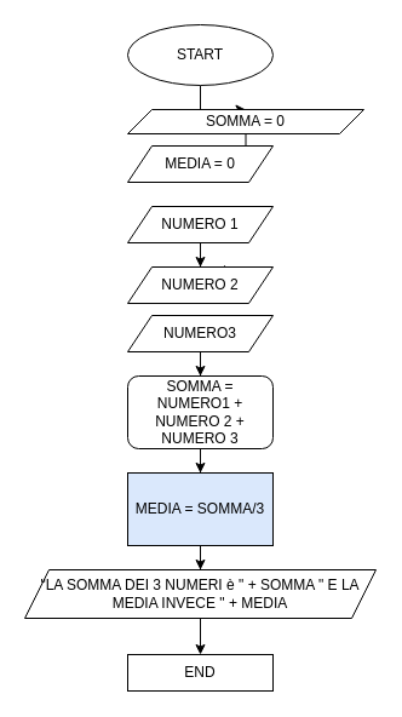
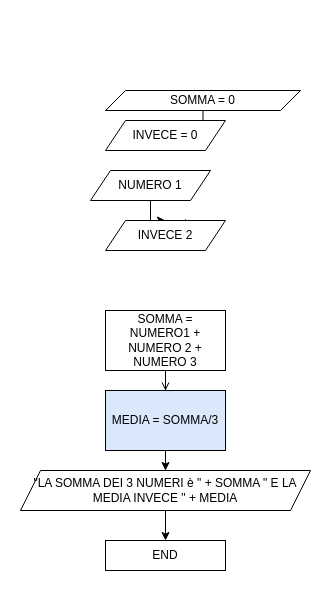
- <mxCell id="3" value="START" style="ellipse;whiteSpace=wrap;html=1;" vertex="1" parent="1"><mxGeometry x="105" y="20" width="120" height="50" as="geometry" /></mxCell>
- <mxCell id="2" style="edgeStyle=orthogonalEdgeStyle;rounded=0;orthogonalLoop=1;jettySize=auto;html=1;" edge="1" parent="1" source="3" target="13"><mxGeometry relative="1" as="geometry" /></mxCell>
- <mxCell id="14" value="MEDIA = 0" style="shape=parallelogram;perimeter=parallelogramPerimeter;whiteSpace=wrap;html=1;fixedSize=1;" vertex="1" parent="1"><mxGeometry x="105" y="120" width="120" height="30" as="geometry" /></mxCell>
+ <mxCell id="14" value="INVECE = 0" style="shape=parallelogram;perimeter=parallelogramPerimeter;whiteSpace=wrap;html=1;fixedSize=1;" vertex="1" parent="1"><mxGeometry x="105" y="120" width="120" height="30" as="geometry" /></mxCell>
- <mxCell id="6" value="NUMERO 1" style="shape=parallelogram;perimeter=parallelogramPerimeter;whiteSpace=wrap;html=1;fixedSize=1;" vertex="1" parent="1"><mxGeometry x="105" y="170" width="120" height="30" as="geometry" /></mxCell>
+ <mxCell id="6" value="NUMERO 1" style="shape=parallelogram;perimeter=parallelogramPerimeter;whiteSpace=wrap;html=1;fixedSize=1;" vertex="1" parent="1"><mxGeometry x="90" y="170" width="120" height="30" as="geometry" /></mxCell>
- <mxCell id="7" value="NUMERO 2" style="shape=parallelogram;perimeter=parallelogramPerimeter;whiteSpace=wrap;html=1;fixedSize=1;" vertex="1" parent="1"><mxGeometry x="105" y="220" width="120" height="30" as="geometry" /></mxCell>
+ <mxCell id="7" value="INVECE 2" style="shape=parallelogram;perimeter=parallelogramPerimeter;whiteSpace=wrap;html=1;fixedSize=1;" vertex="1" parent="1"><mxGeometry x="105" y="220" width="120" height="30" as="geometry" /></mxCell>
- <mxCell id="9" value="NUMERO3" style="shape=parallelogram;perimeter=parallelogramPerimeter;whiteSpace=wrap;html=1;fixedSize=1;" vertex="1" parent="1"><mxGeometry x="105" y="260" width="120" height="30" as="geometry" /></mxCell>
- <mxCell id="8" style="edgeStyle=orthogonalEdgeStyle;rounded=0;orthogonalLoop=1;jettySize=auto;html=1;" edge="1" parent="1" source="9" target="11"><mxGeometry relative="1" as="geometry" /></mxCell>
- <mxCell id="11" value="SOMMA = NUMERO1 + NUMERO 2 + NUMERO 3" style="whiteSpace=wrap;html=1;rounded=1;" vertex="1" parent="1"><mxGeometry x="105" y="310" width="120" height="60" as="geometry" /></mxCell>
+ <mxCell id="11" value="SOMMA = NUMERO1 + NUMERO 2 + NUMERO 3" style="rounded=0;whiteSpace=wrap;html=1;" vertex="1" parent="1"><mxGeometry x="105" y="310" width="120" height="60" as="geometry" /></mxCell>
- <mxCell id="10" style="edgeStyle=orthogonalEdgeStyle;rounded=0;orthogonalLoop=1;jettySize=auto;html=1;" edge="1" parent="1" source="11" target="17"><mxGeometry relative="1" as="geometry" /></mxCell>
+ <mxCell id="10" style="edgeStyle=orthogonalEdgeStyle;rounded=0;orthogonalLoop=1;jettySize=auto;html=1;endArrow=open;" edge="1" parent="1" source="11" target="17"><mxGeometry relative="1" as="geometry" /></mxCell>
